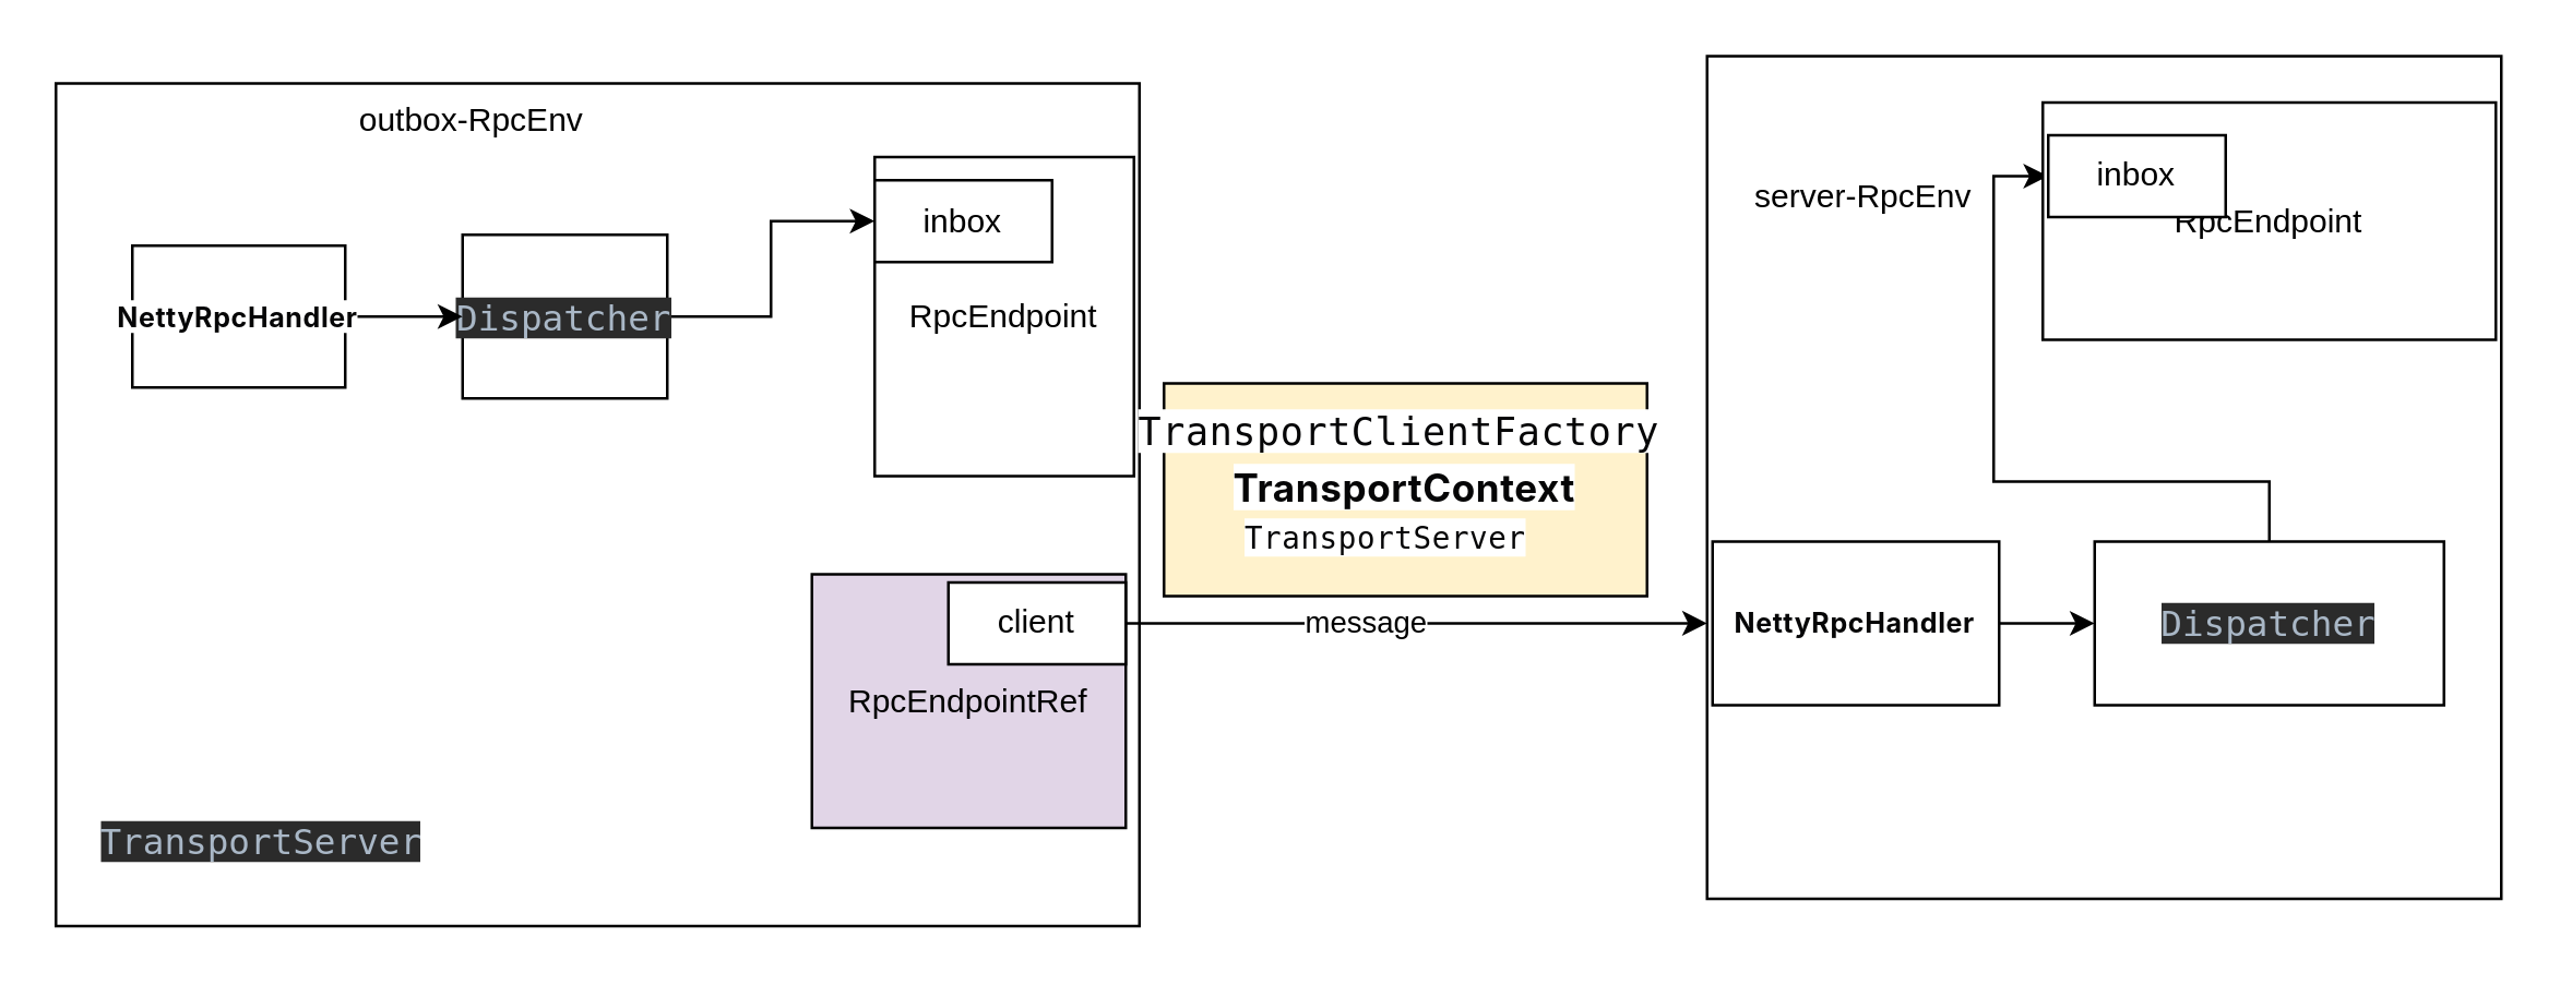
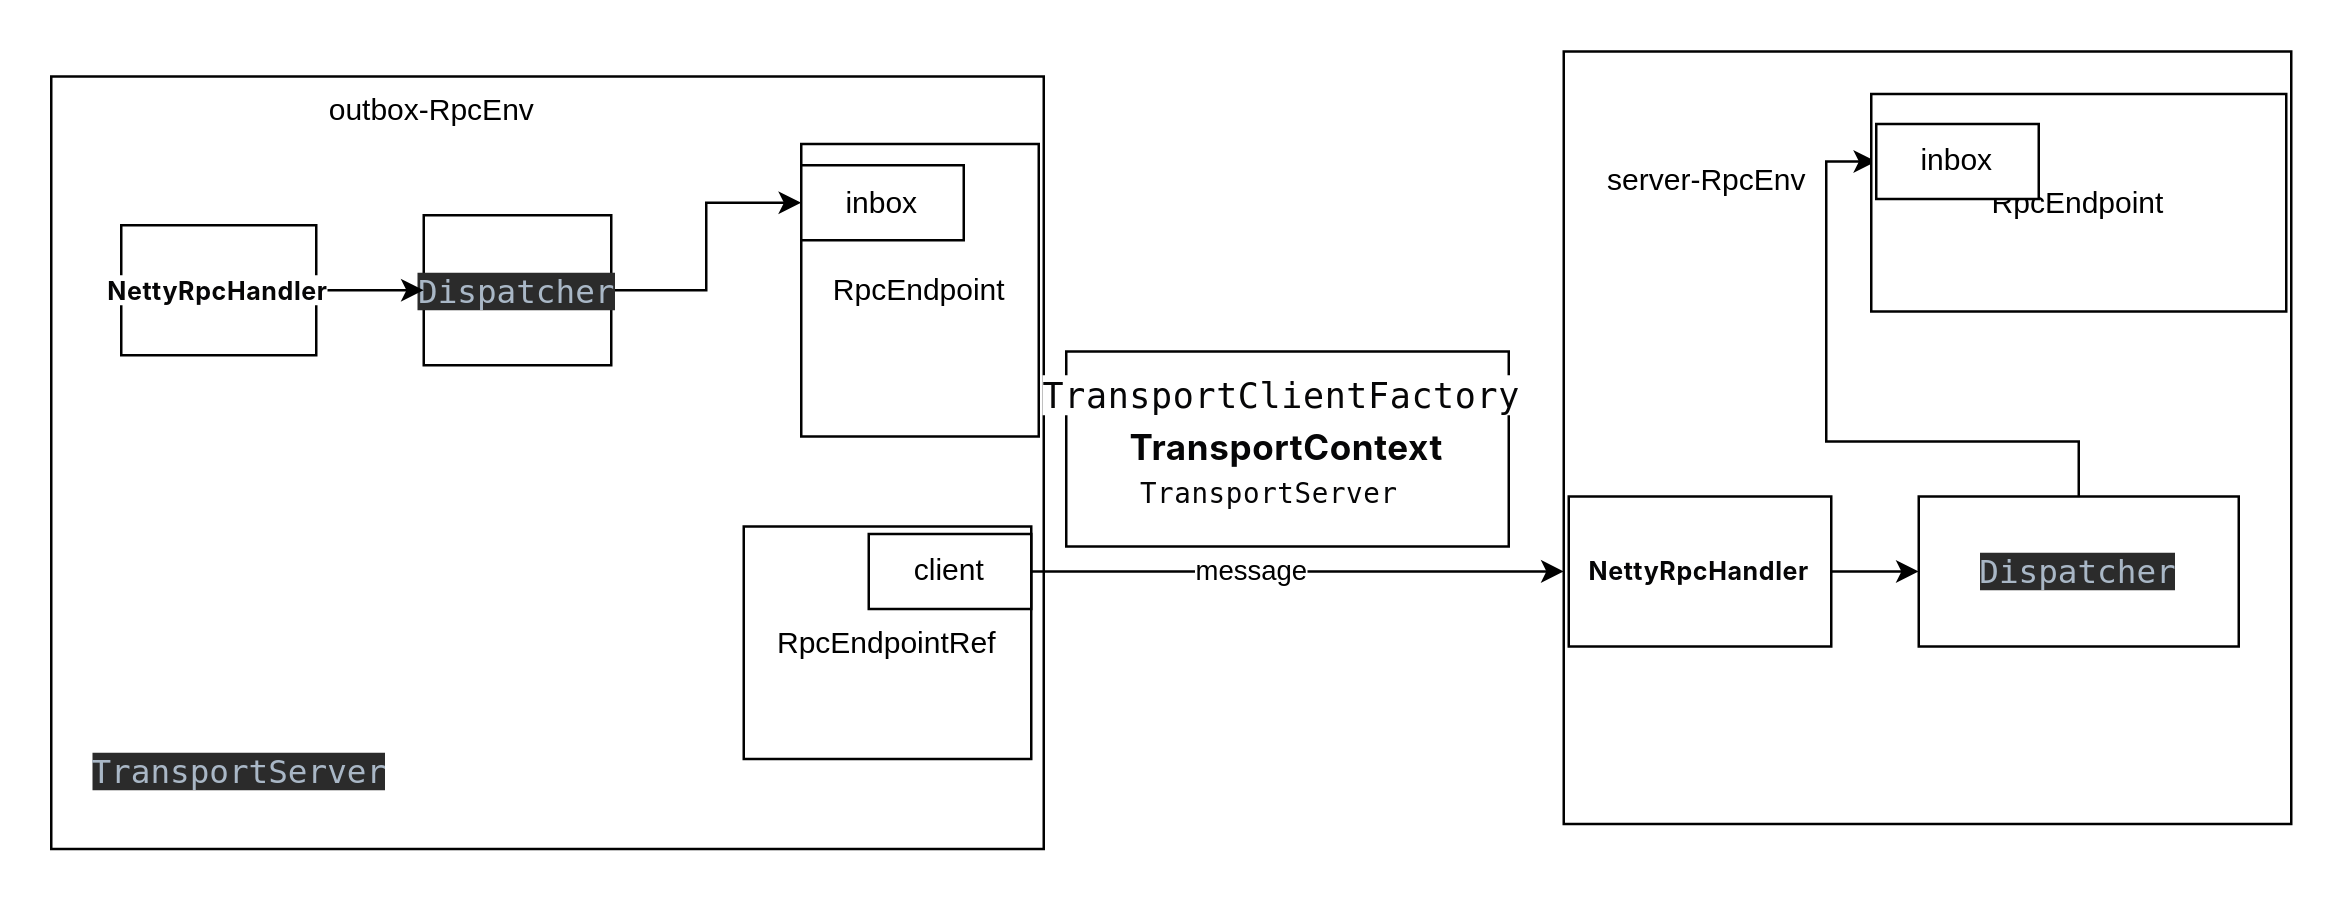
- <mxCell id="14" value="&lt;span style=&quot;box-sizing: inherit; font-weight: 700; color: rgb(6, 6, 7); font-family: -apple-system, blinkmacsystemfont, &amp;quot;Helvetica Neue&amp;quot;, helvetica, &amp;quot;segoe ui&amp;quot;, arial, roboto, &amp;quot;PingFang SC&amp;quot;, miui, &amp;quot;Hiragino Sans GB&amp;quot;, &amp;quot;Microsoft Yahei&amp;quot;, sans-serif; font-size: 14px; letter-spacing: 0.25px; text-align: left; white-space-collapse: preserve; background-color: rgb(255, 255, 255);&quot;&gt;TransportContext&lt;/span&gt;" style="rounded=0;whiteSpace=wrap;html=1;fillColor=#fff2cc;" vertex="1" parent="1"><mxGeometry x="426" y="140" width="177" height="78" as="geometry" /></mxCell>
+ <mxCell id="14" value="&lt;span style=&quot;box-sizing: inherit; font-weight: 700; color: rgb(6, 6, 7); font-family: -apple-system, blinkmacsystemfont, &amp;quot;Helvetica Neue&amp;quot;, helvetica, &amp;quot;segoe ui&amp;quot;, arial, roboto, &amp;quot;PingFang SC&amp;quot;, miui, &amp;quot;Hiragino Sans GB&amp;quot;, &amp;quot;Microsoft Yahei&amp;quot;, sans-serif; font-size: 14px; letter-spacing: 0.25px; text-align: left; white-space-collapse: preserve; background-color: rgb(255, 255, 255);&quot;&gt;TransportContext&lt;/span&gt;" style="rounded=0;whiteSpace=wrap;html=1;" vertex="1" parent="1"><mxGeometry x="426" y="140" width="177" height="78" as="geometry" /></mxCell>
- <mxCell id="7" value="Rpc&lt;span style=&quot;background-color: initial;&quot;&gt;Endp&lt;/span&gt;&lt;span style=&quot;background-color: initial;&quot;&gt;ointRef&lt;/span&gt;" style="rounded=0;whiteSpace=wrap;html=1;fillColor=#e1d5e7;" vertex="1" parent="1"><mxGeometry x="297" y="210" width="115" height="93" as="geometry" /></mxCell>
+ <mxCell id="7" value="Rpc&lt;span style=&quot;background-color: initial;&quot;&gt;Endp&lt;/span&gt;&lt;span style=&quot;background-color: initial;&quot;&gt;ointRef&lt;/span&gt;" style="rounded=0;whiteSpace=wrap;html=1;" vertex="1" parent="1"><mxGeometry x="297" y="210" width="115" height="93" as="geometry" /></mxCell>
